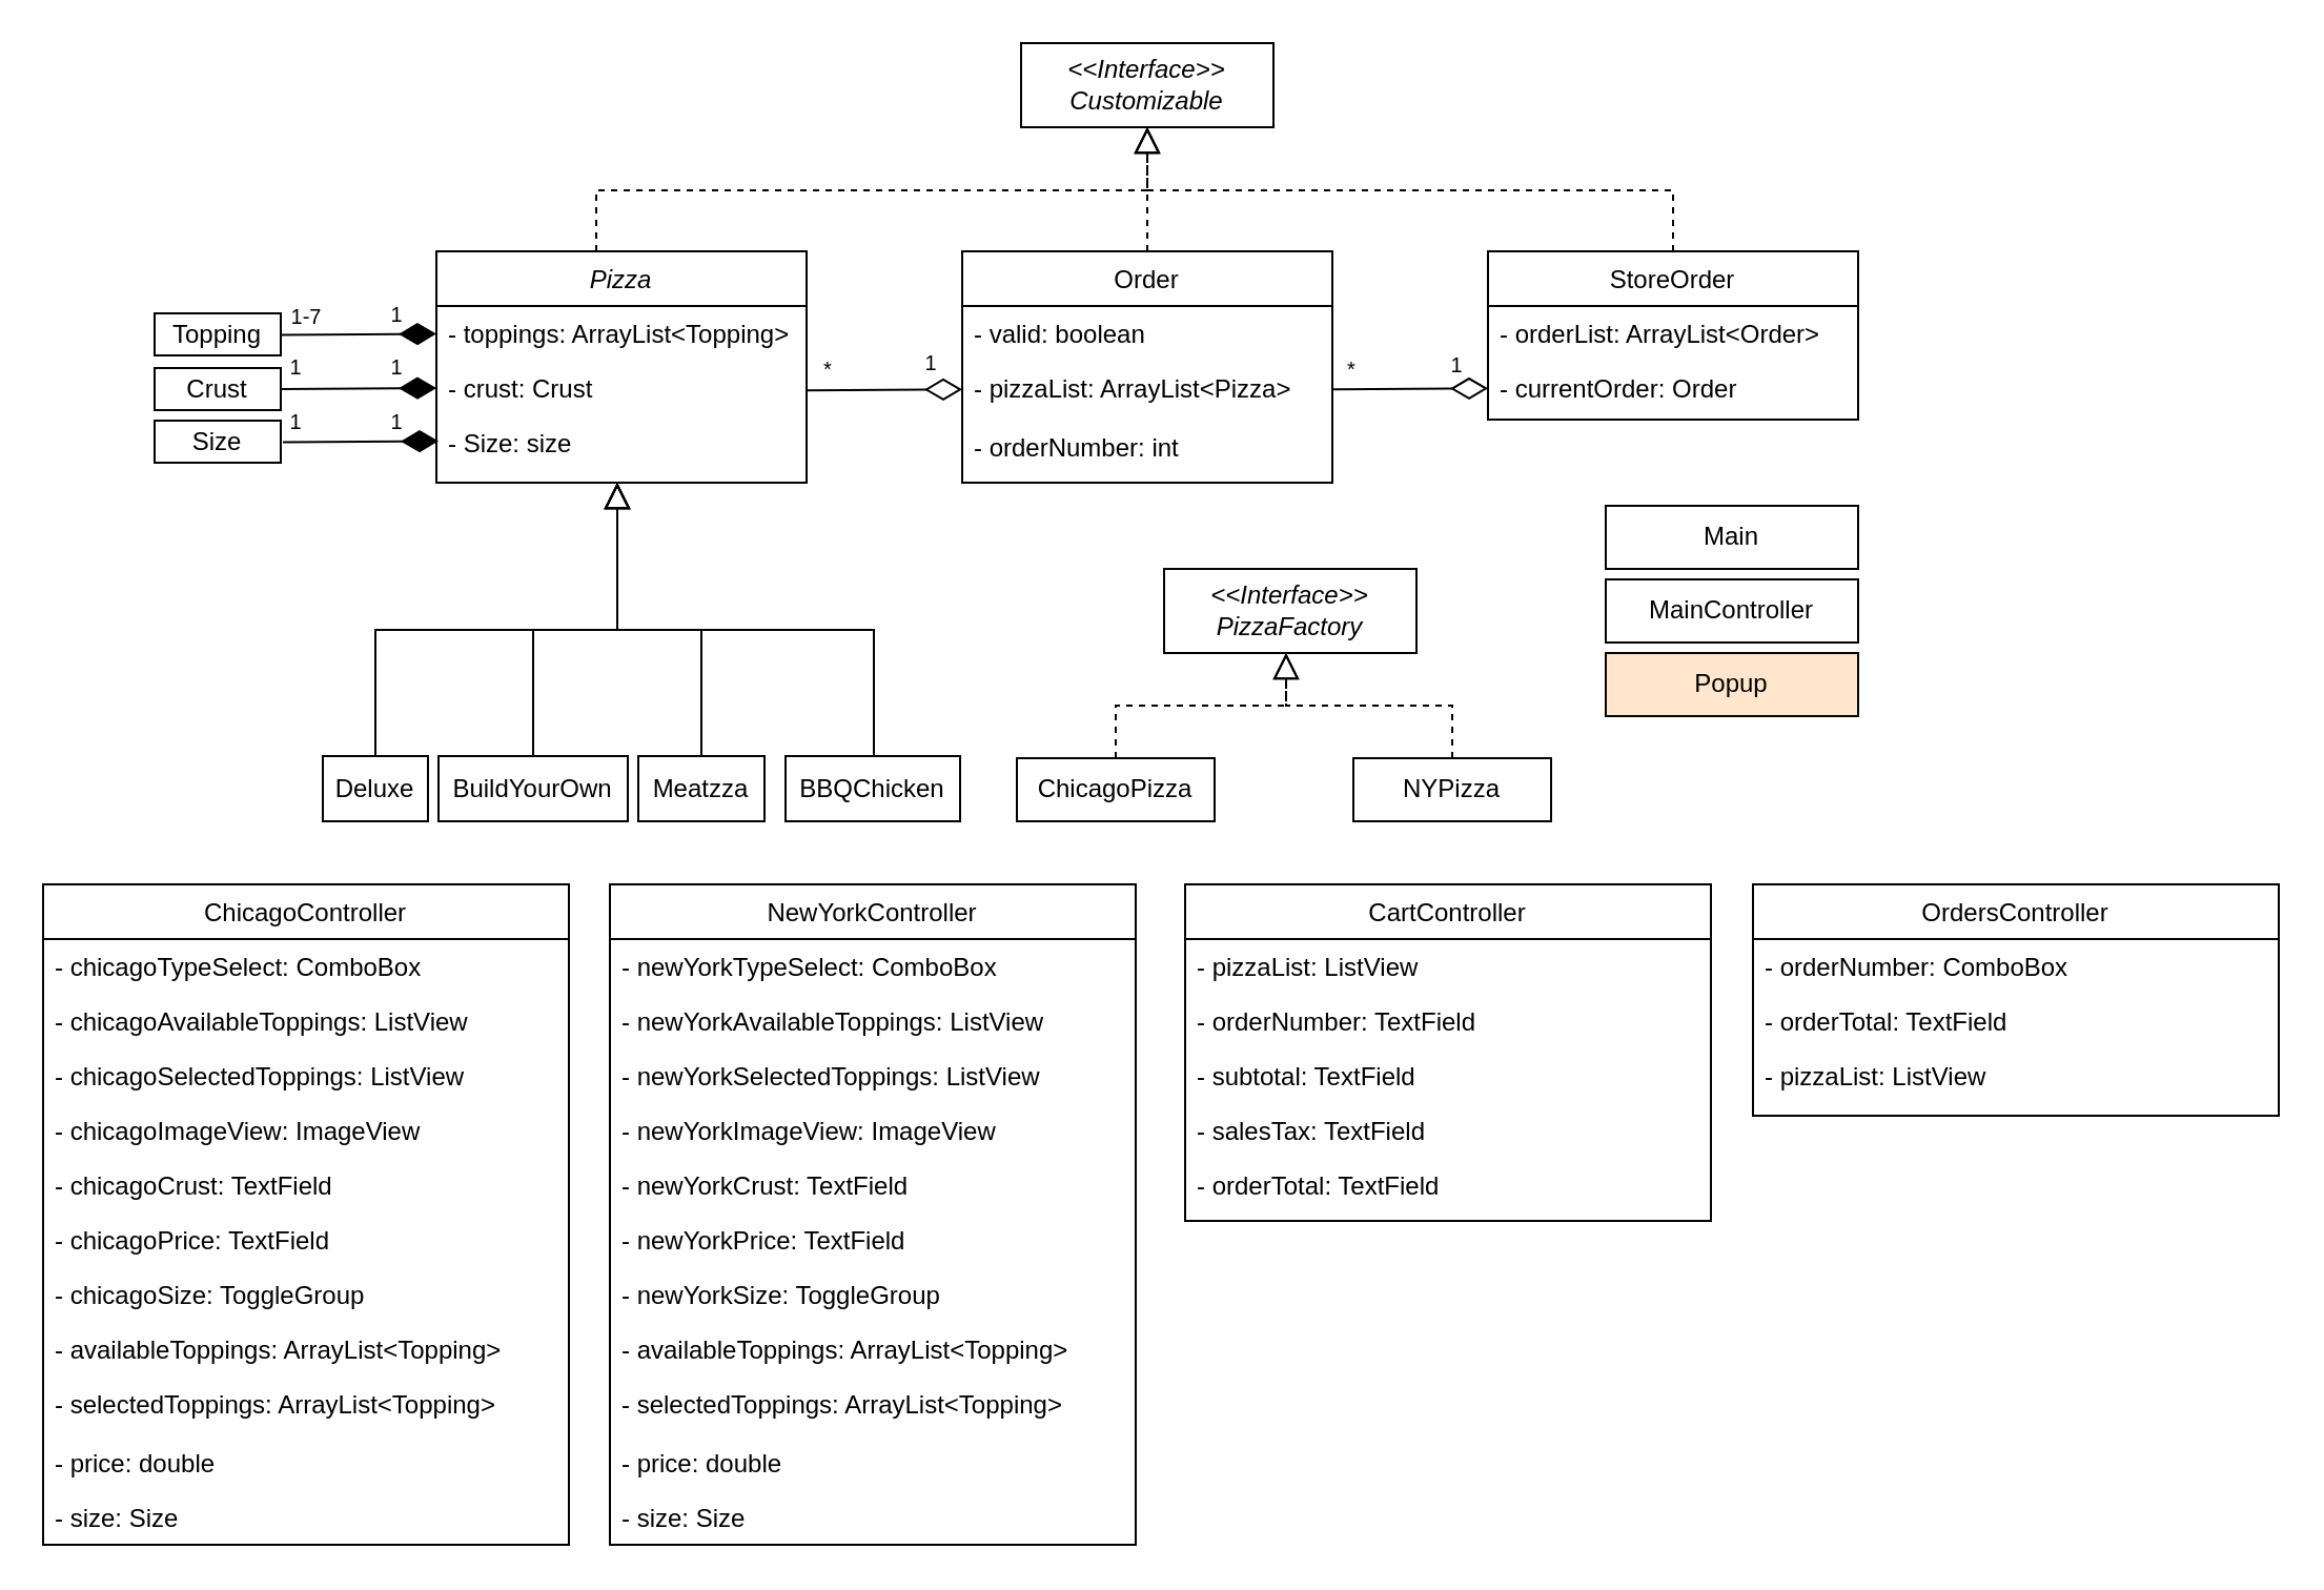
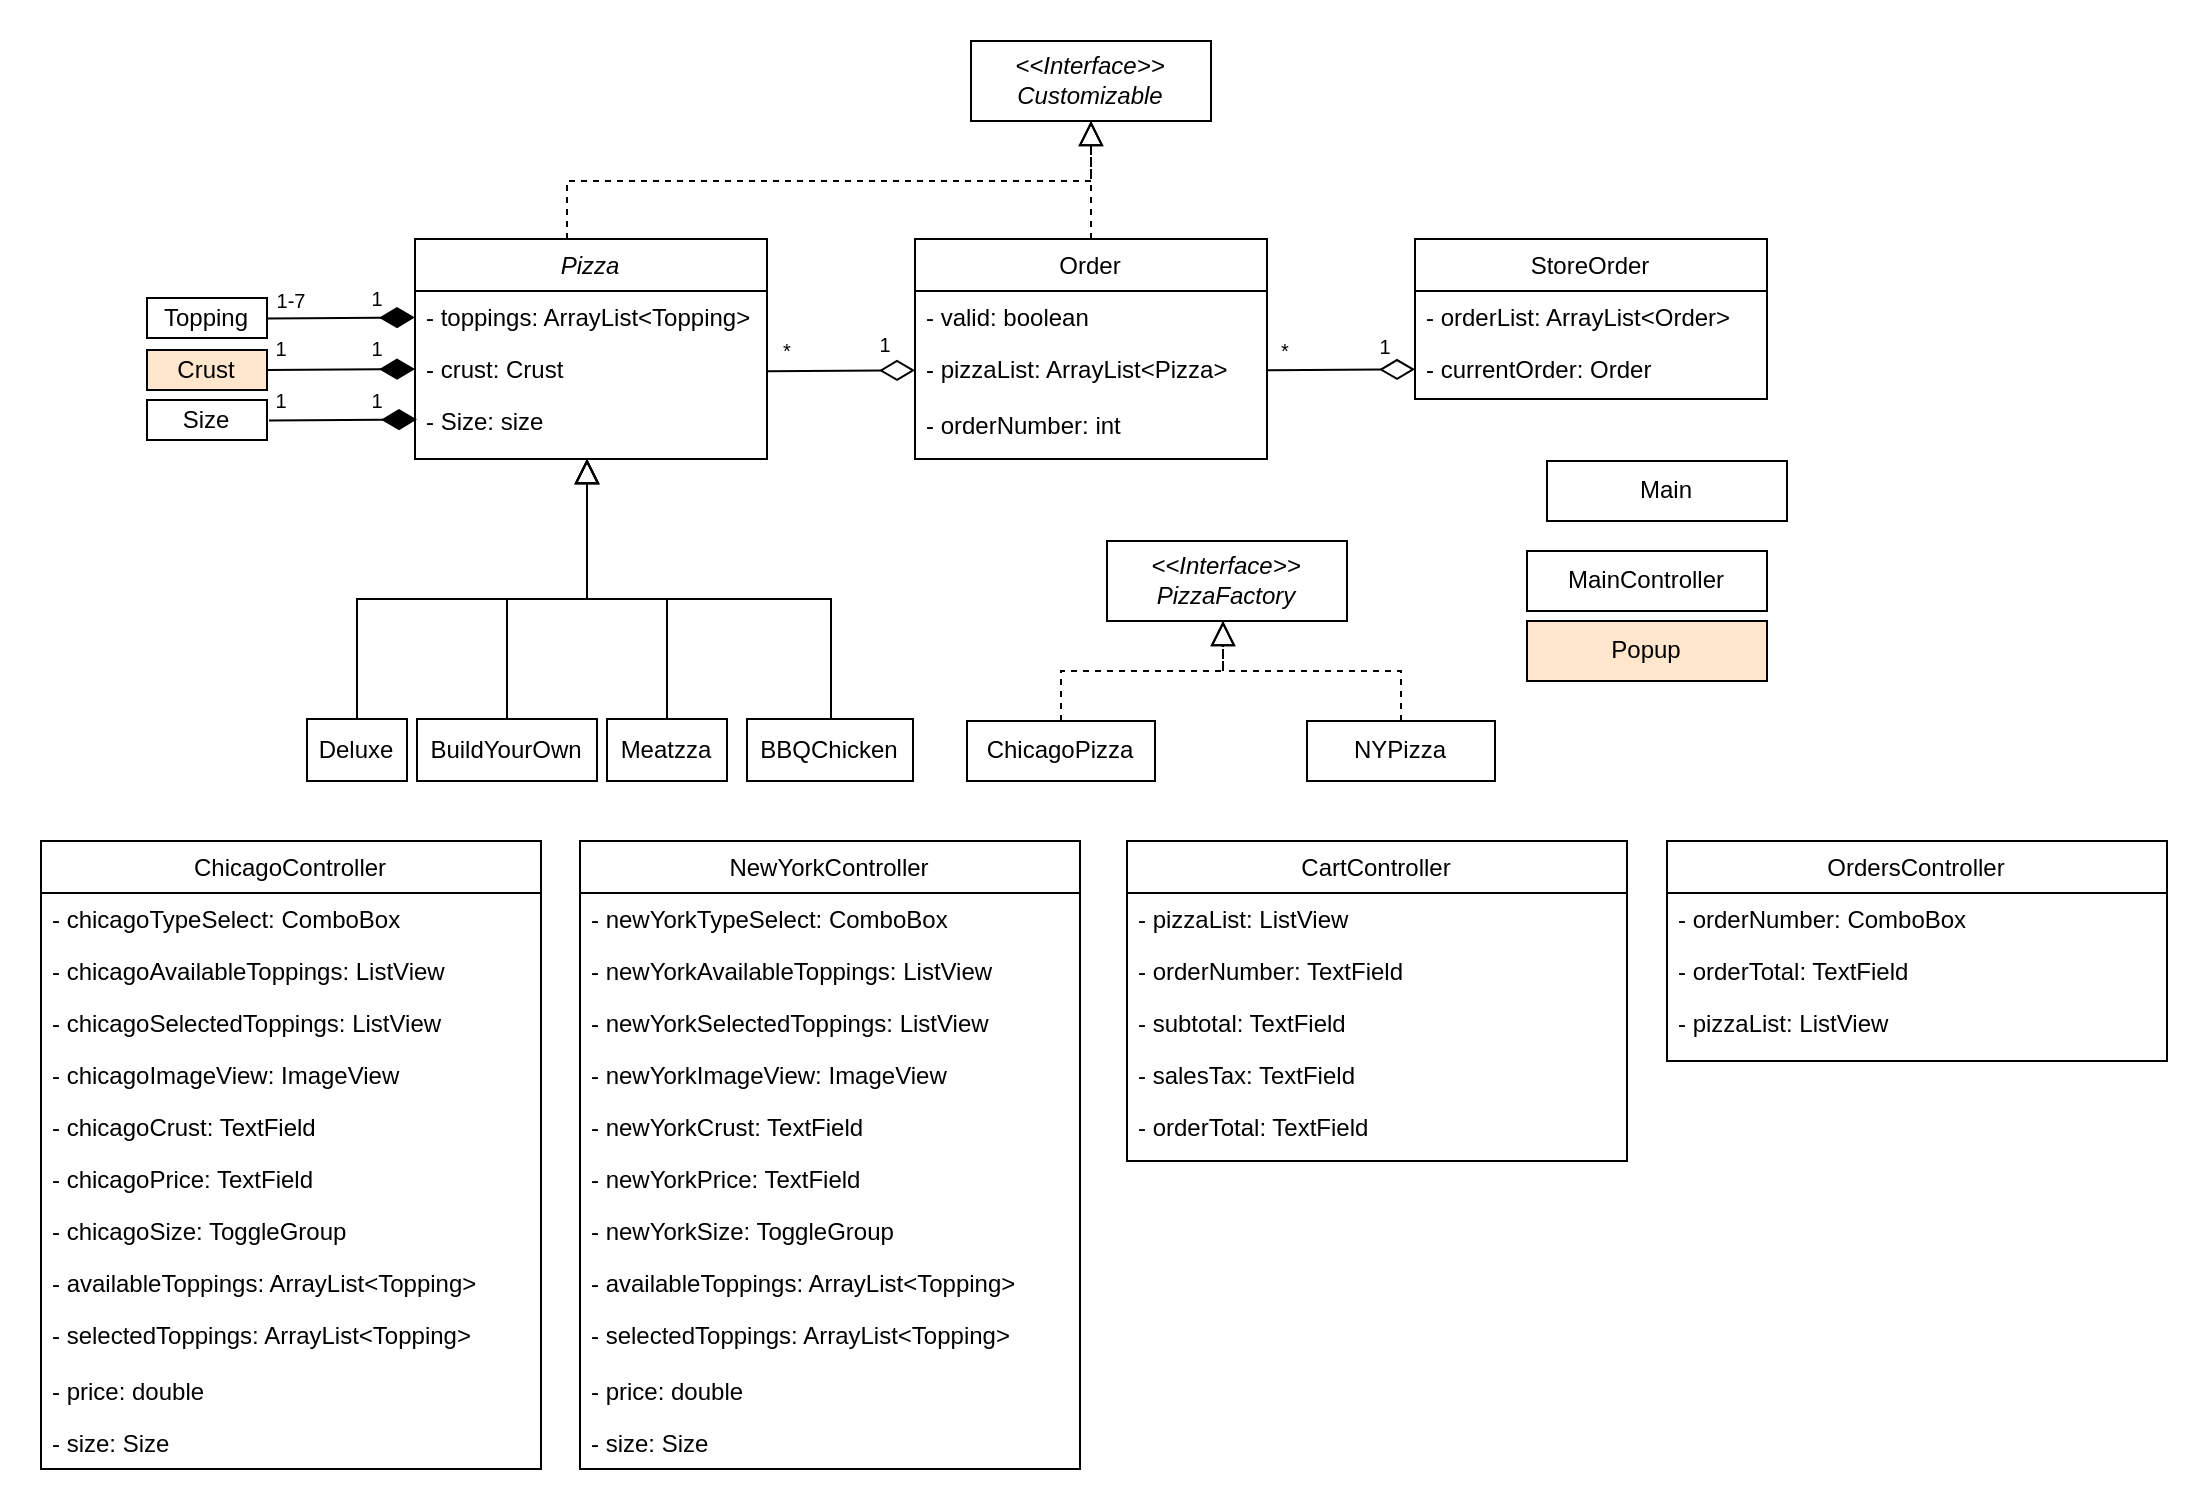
- <mxCell id="32" value="" style="endArrow=block;endSize=10;endFill=0;shadow=0;strokeWidth=1;rounded=0;edgeStyle=elbowEdgeStyle;elbow=vertical;dashed=1;exitX=0.5;exitY=0;exitDx=0;exitDy=0;entryX=0.5;entryY=1;entryDx=0;entryDy=0;" parent="1" source="20" target="19" edge="1"><mxGeometry width="160" relative="1" as="geometry"><mxPoint x="337" y="129" as="sourcePoint" /><mxPoint x="547" y="60" as="targetPoint" /><Array as="points" /></mxGeometry></mxCell>
- <mxCell id="10" value="Crust" style="rounded=0;whiteSpace=wrap;html=1;" parent="1" vertex="1"><mxGeometry x="73" y="174.5" width="60" height="20" as="geometry" /></mxCell>
+ <mxCell id="10" value="Crust" style="rounded=0;whiteSpace=wrap;html=1;fillColor=#ffe6cc;" parent="1" vertex="1"><mxGeometry x="73" y="174.5" width="60" height="20" as="geometry" /></mxCell>
- <mxCell id="27" value="Main" style="rounded=0;whiteSpace=wrap;html=1;" parent="1" vertex="1"><mxGeometry x="763" y="240" width="120" height="30" as="geometry" /></mxCell>
+ <mxCell id="27" value="Main" style="rounded=0;whiteSpace=wrap;html=1;" parent="1" vertex="1"><mxGeometry x="773" y="230" width="120" height="30" as="geometry" /></mxCell>
- <mxCell id="18" value="NYPizza" style="rounded=0;whiteSpace=wrap;html=1;" parent="1" vertex="1"><mxGeometry x="643" y="360" width="94" height="30" as="geometry" /></mxCell>
+ <mxCell id="18" value="NYPizza" style="rounded=0;whiteSpace=wrap;html=1;" parent="1" vertex="1"><mxGeometry x="653" y="360" width="94" height="30" as="geometry" /></mxCell>
